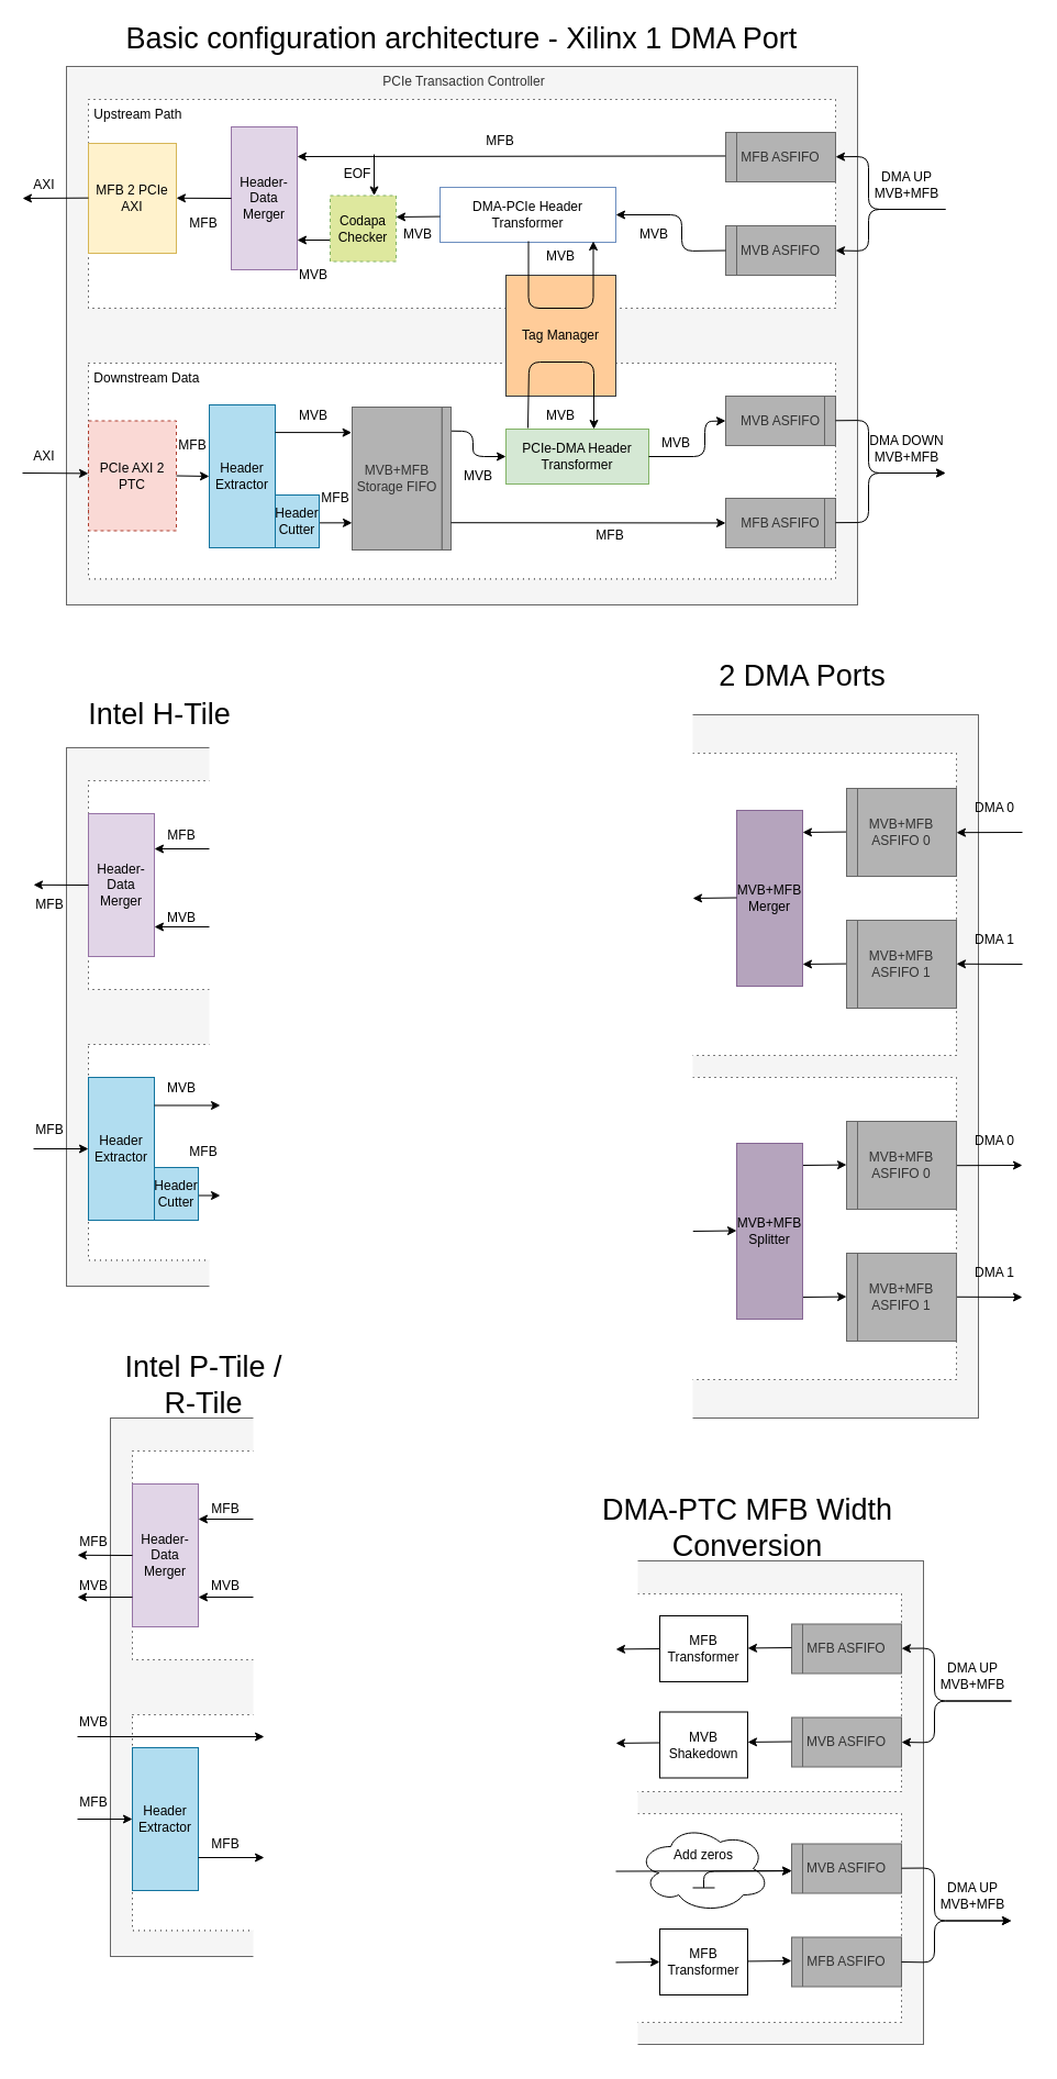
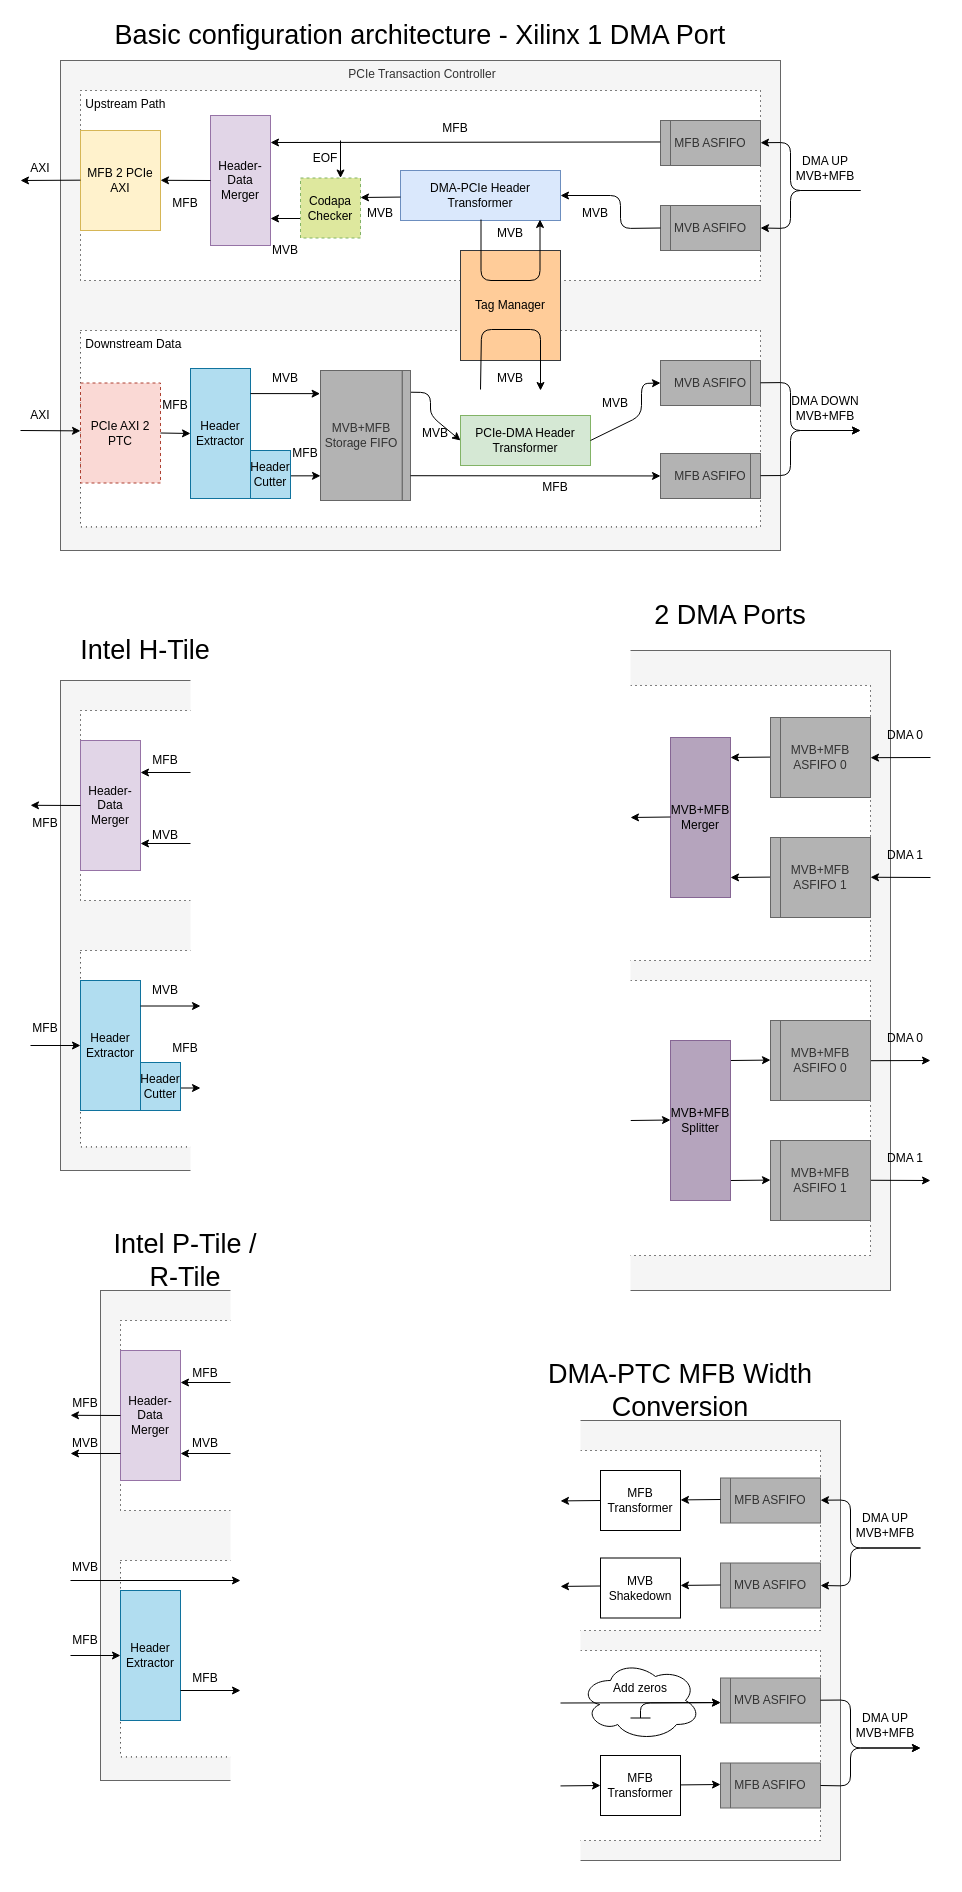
- <mxCell id="56" value="DMA-PCIe Header Transformer" style="rounded=0;whiteSpace=wrap;html=1;fillColor=#ffffff;strokeColor=#6c8ebf;" parent="38" vertex="1"><mxGeometry x="380" y="150" width="160" height="50" as="geometry" /></mxCell>
+ <mxCell id="56" value="DMA-PCIe Header Transformer" style="rounded=0;whiteSpace=wrap;html=1;fillColor=#dae8fc;strokeColor=#6c8ebf;" parent="38" vertex="1"><mxGeometry x="380" y="150" width="160" height="50" as="geometry" /></mxCell>
- <mxCell id="57" value="PCIe-DMA Header Transformer" style="rounded=0;whiteSpace=wrap;html=1;fillColor=#d5e8d4;strokeColor=#82b366;" parent="38" vertex="1"><mxGeometry x="440" y="370" width="130" height="50" as="geometry" /></mxCell>
+ <mxCell id="57" value="PCIe-DMA Header Transformer" style="rounded=0;whiteSpace=wrap;html=1;fillColor=#d5e8d4;strokeColor=#82b366;" parent="38" vertex="1"><mxGeometry x="440" y="395" width="130" height="50" as="geometry" /></mxCell>
